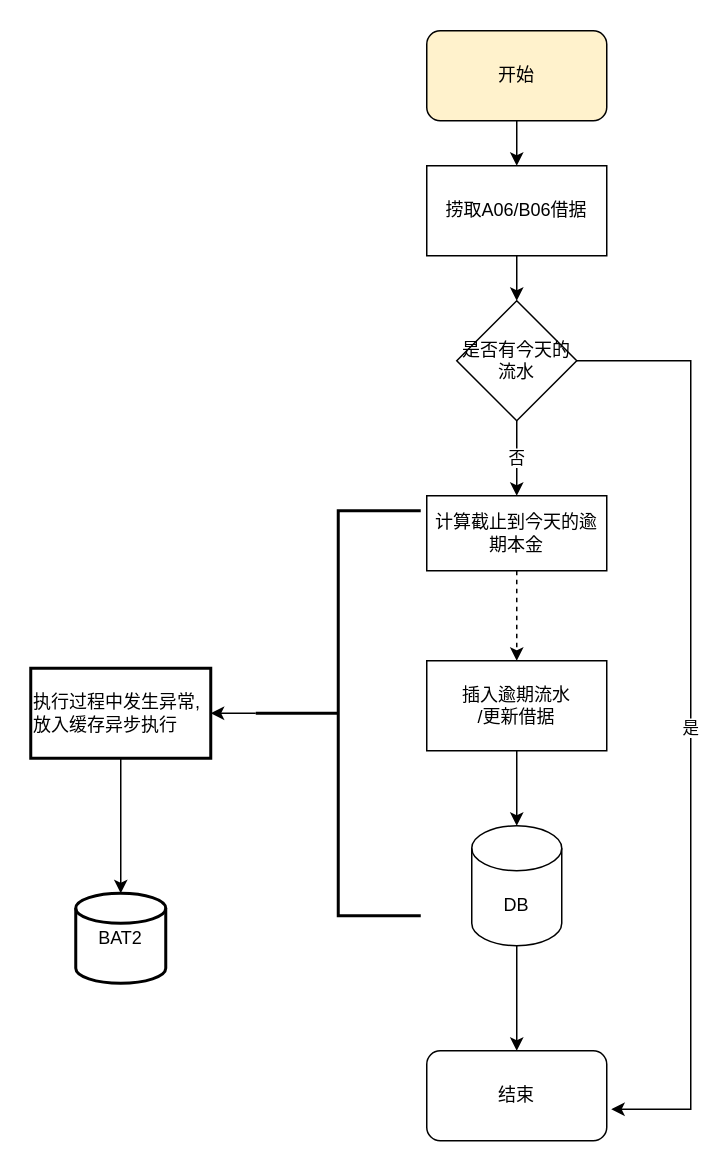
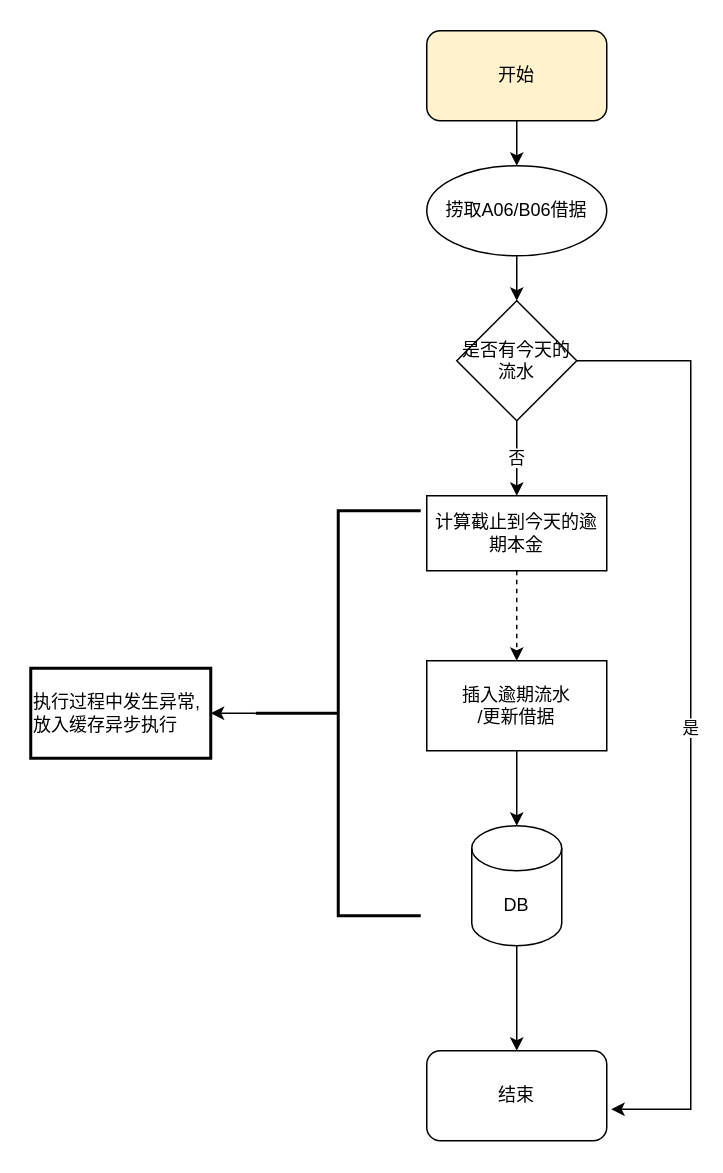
- <mxCell id="5" value="捞取A06/B06借据" style="rounded=0;whiteSpace=wrap;html=1;" parent="1" vertex="1"><mxGeometry x="284" y="110" width="120" height="60" as="geometry" /></mxCell>
+ <mxCell id="5" value="捞取A06/B06借据" style="ellipse;whiteSpace=wrap;html=1;" parent="1" vertex="1"><mxGeometry x="284" y="110" width="120" height="60" as="geometry" /></mxCell>
- <mxCell id="19" style="edgeStyle=orthogonalEdgeStyle;rounded=0;orthogonalLoop=1;jettySize=auto;html=1;entryX=0.5;entryY=0;entryDx=0;entryDy=0;entryPerimeter=0;" parent="1" source="20" target="21" edge="1"><mxGeometry relative="1" as="geometry" /></mxCell>
- <mxCell id="21" value="BAT2" style="strokeWidth=2;html=1;shape=mxgraph.flowchart.database;whiteSpace=wrap;" parent="1" vertex="1"><mxGeometry x="50" y="595" width="60" height="60" as="geometry" /></mxCell>
